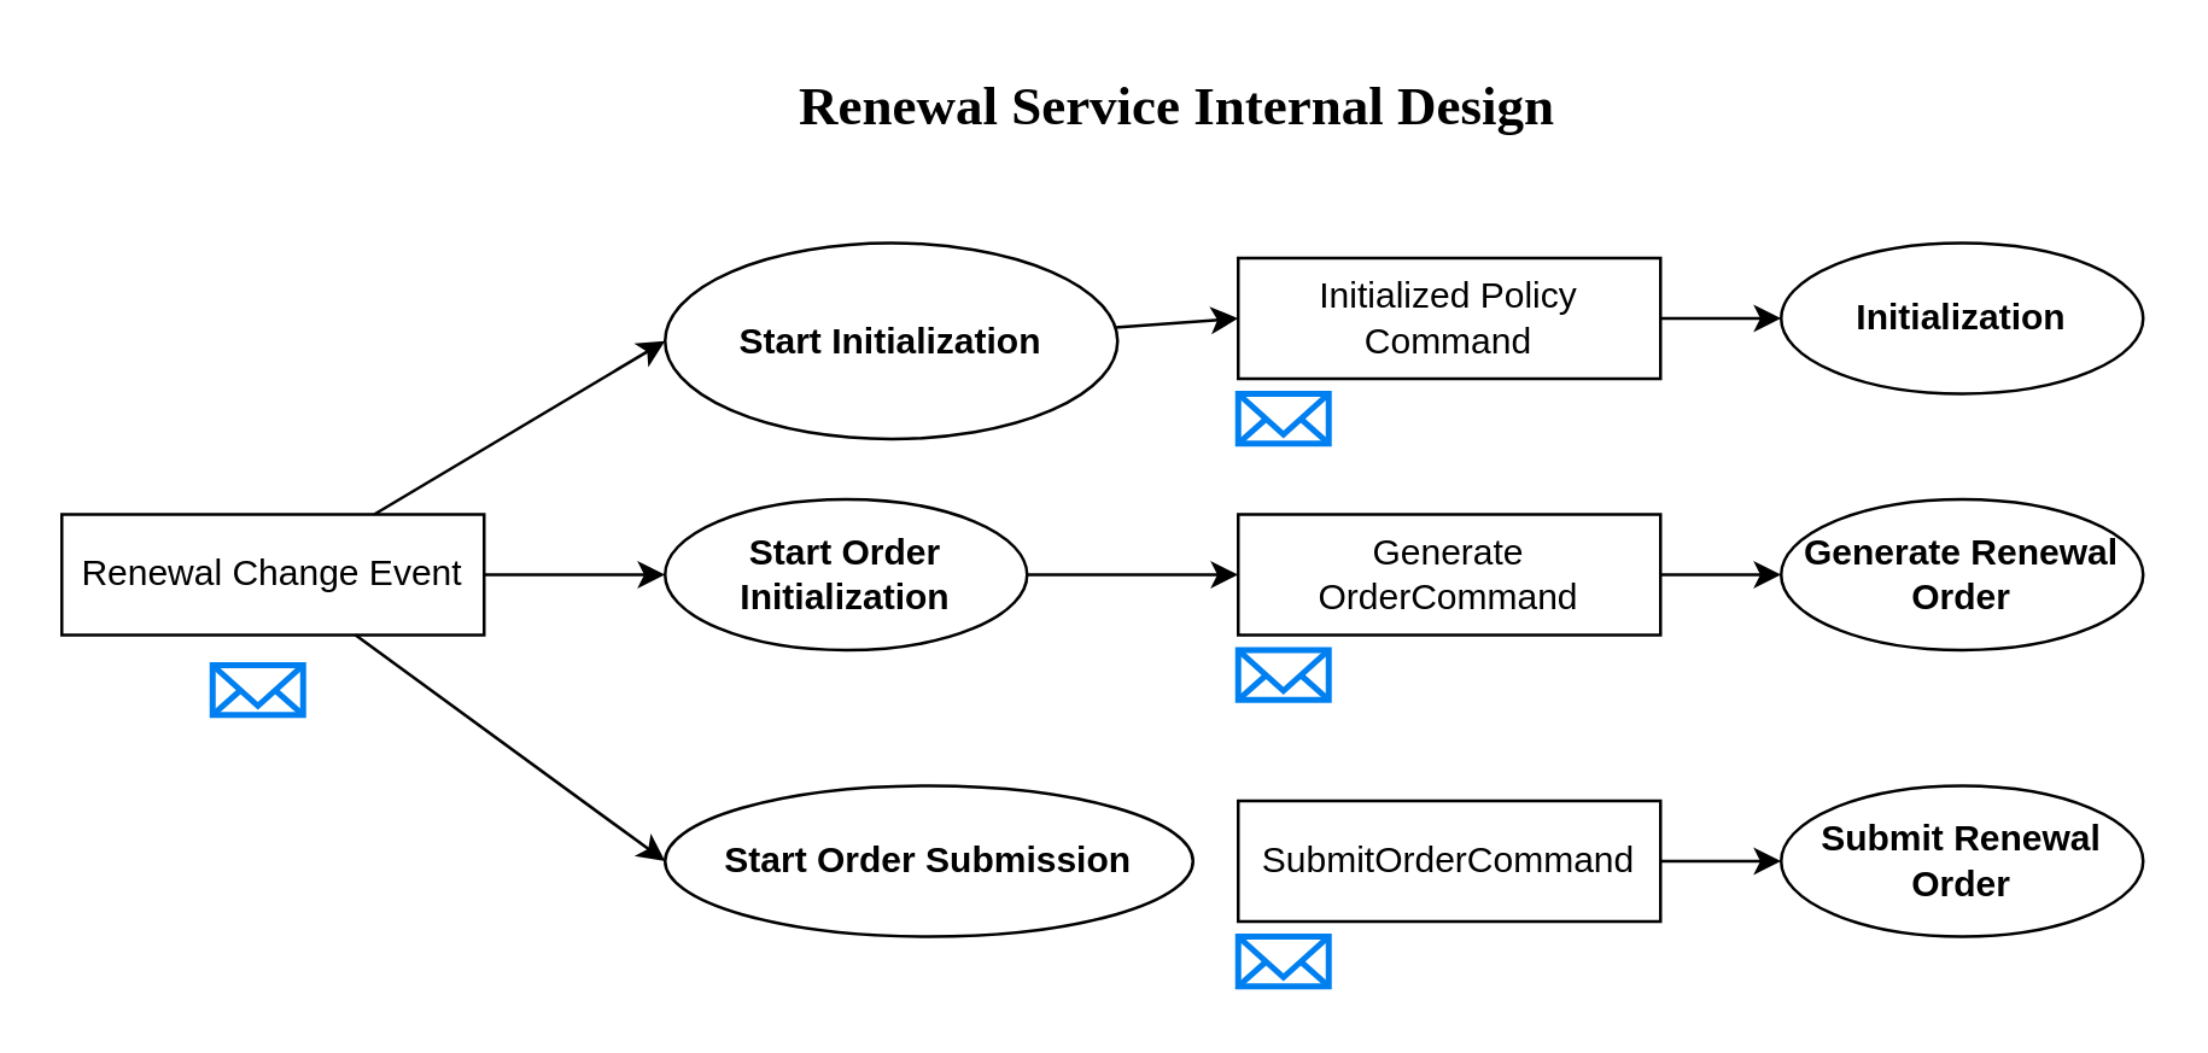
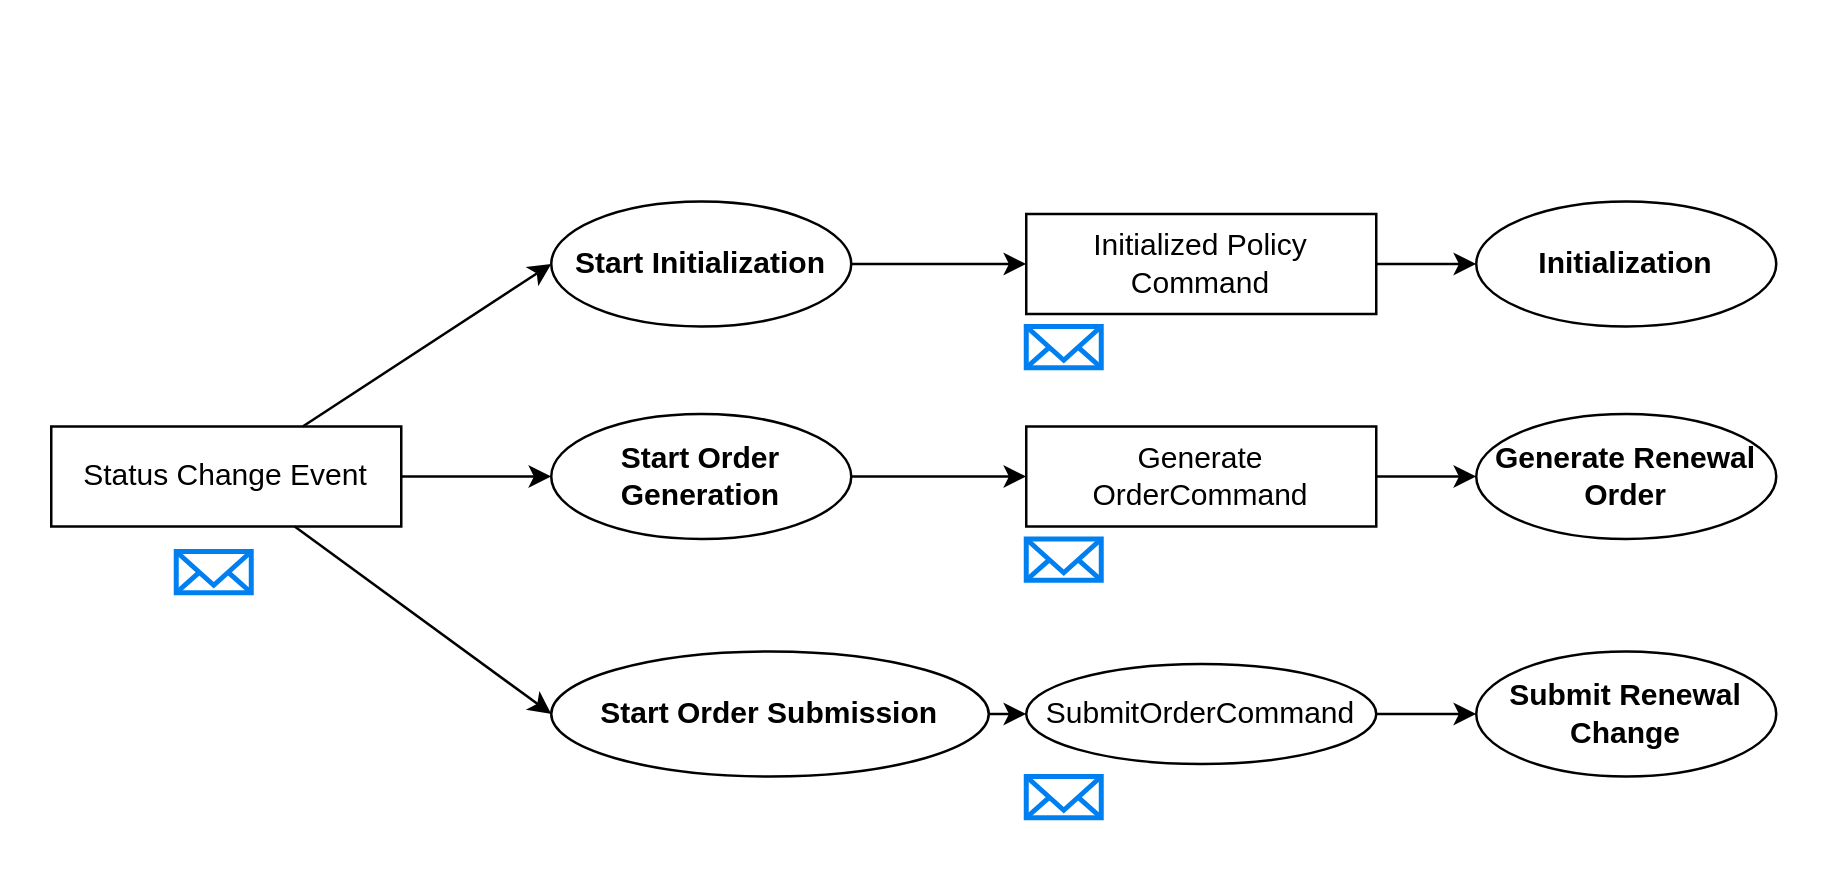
- <mxCell id="2" value="&lt;h2&gt;&lt;font color=&quot;#000000&quot; face=&quot;Tahoma&quot;&gt;Renewal Service Internal Design&lt;/font&gt;&lt;/h2&gt;" style="text;html=1;strokeColor=none;fillColor=none;align=center;verticalAlign=middle;whiteSpace=wrap;rounded=0;" parent="1" vertex="1"><mxGeometry x="230" y="20" width="320" height="30" as="geometry" /></mxCell>
- <mxCell id="11" value="&lt;strong style=&quot;text-align: left&quot;&gt;Start Initialization&lt;/strong&gt;" style="ellipse;whiteSpace=wrap;html=1;fontColor=#000000;strokeColor=#000000;fillColor=none;" vertex="1" parent="1"><mxGeometry x="220" y="80" width="150" height="65" as="geometry" /></mxCell>
+ <mxCell id="11" value="&lt;strong style=&quot;text-align: left&quot;&gt;Start Initialization&lt;/strong&gt;" style="ellipse;whiteSpace=wrap;html=1;fontColor=#000000;strokeColor=#000000;fillColor=none;" vertex="1" parent="1"><mxGeometry x="220" y="80" width="120" height="50" as="geometry" /></mxCell>
- <mxCell id="6" value="&lt;font color=&quot;#000000&quot;&gt;Renewal Change Event&lt;/font&gt;" style="rounded=0;whiteSpace=wrap;html=1;fillColor=none;strokeColor=#000000;" vertex="1" parent="1"><mxGeometry x="20" y="170" width="140" height="40" as="geometry" /></mxCell>
+ <mxCell id="6" value="&lt;font color=&quot;#000000&quot;&gt;Status Change Event&lt;/font&gt;" style="rounded=0;whiteSpace=wrap;html=1;fillColor=none;strokeColor=#000000;" vertex="1" parent="1"><mxGeometry x="20" y="170" width="140" height="40" as="geometry" /></mxCell>
- <mxCell id="13" value="&lt;strong style=&quot;text-align: left&quot;&gt;Start Order Initialization&lt;/strong&gt;" style="ellipse;whiteSpace=wrap;html=1;fontColor=#000000;strokeColor=#000000;fillColor=none;" vertex="1" parent="1"><mxGeometry x="220" y="165" width="120" height="50" as="geometry" /></mxCell>
+ <mxCell id="13" value="&lt;strong style=&quot;text-align: left&quot;&gt;Start Order Generation&lt;/strong&gt;" style="ellipse;whiteSpace=wrap;html=1;fontColor=#000000;strokeColor=#000000;fillColor=none;" vertex="1" parent="1"><mxGeometry x="220" y="165" width="120" height="50" as="geometry" /></mxCell>
+ <mxCell id="14" style="edgeStyle=none;html=1;entryX=0;entryY=0.5;entryDx=0;entryDy=0;fontColor=#000000;strokeColor=#000000;" edge="1" parent="1" source="15" target="19"><mxGeometry relative="1" as="geometry" /></mxCell>
- <mxCell id="19" value="&lt;font color=&quot;#000000&quot;&gt;SubmitOrderCommand&lt;/font&gt;" style="rounded=0;whiteSpace=wrap;html=1;fillColor=none;strokeColor=#000000;" vertex="1" parent="1"><mxGeometry x="410" y="265" width="140" height="40" as="geometry" /></mxCell>
+ <mxCell id="19" value="&lt;font color=&quot;#000000&quot;&gt;SubmitOrderCommand&lt;/font&gt;" style="ellipse;whiteSpace=wrap;html=1;fillColor=none;strokeColor=#000000;" vertex="1" parent="1"><mxGeometry x="410" y="265" width="140" height="40" as="geometry" /></mxCell>
- <mxCell id="22" value="&lt;strong style=&quot;text-align: left&quot;&gt;Submit Renewal Order&lt;/strong&gt;" style="ellipse;whiteSpace=wrap;html=1;fontColor=#000000;strokeColor=#000000;fillColor=none;" vertex="1" parent="1"><mxGeometry x="590" y="260" width="120" height="50" as="geometry" /></mxCell>
+ <mxCell id="22" value="&lt;strong style=&quot;text-align: left&quot;&gt;Submit Renewal Change&lt;/strong&gt;" style="ellipse;whiteSpace=wrap;html=1;fontColor=#000000;strokeColor=#000000;fillColor=none;" vertex="1" parent="1"><mxGeometry x="590" y="260" width="120" height="50" as="geometry" /></mxCell>
